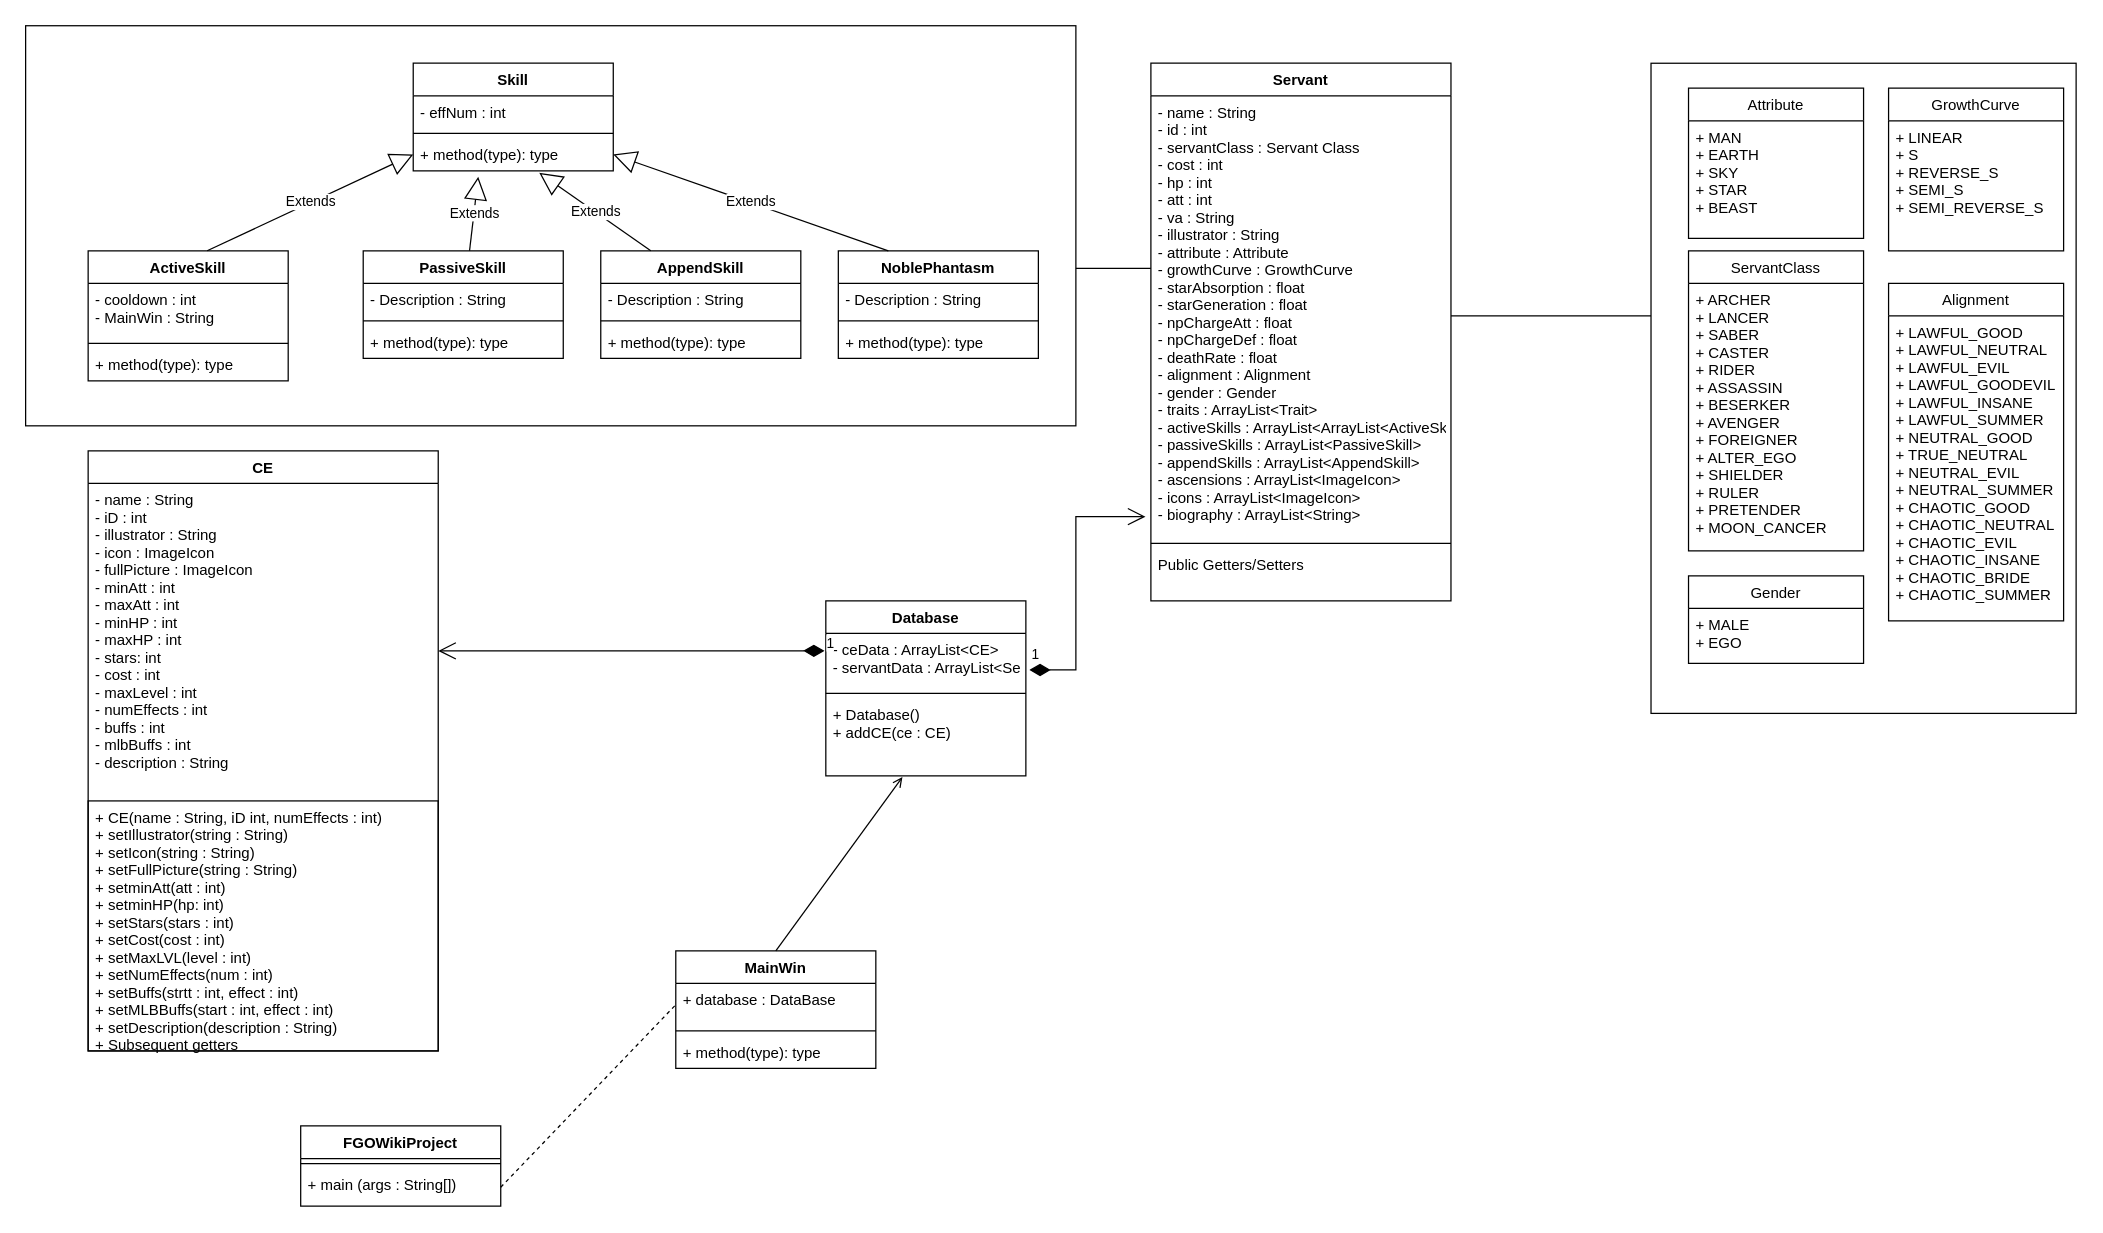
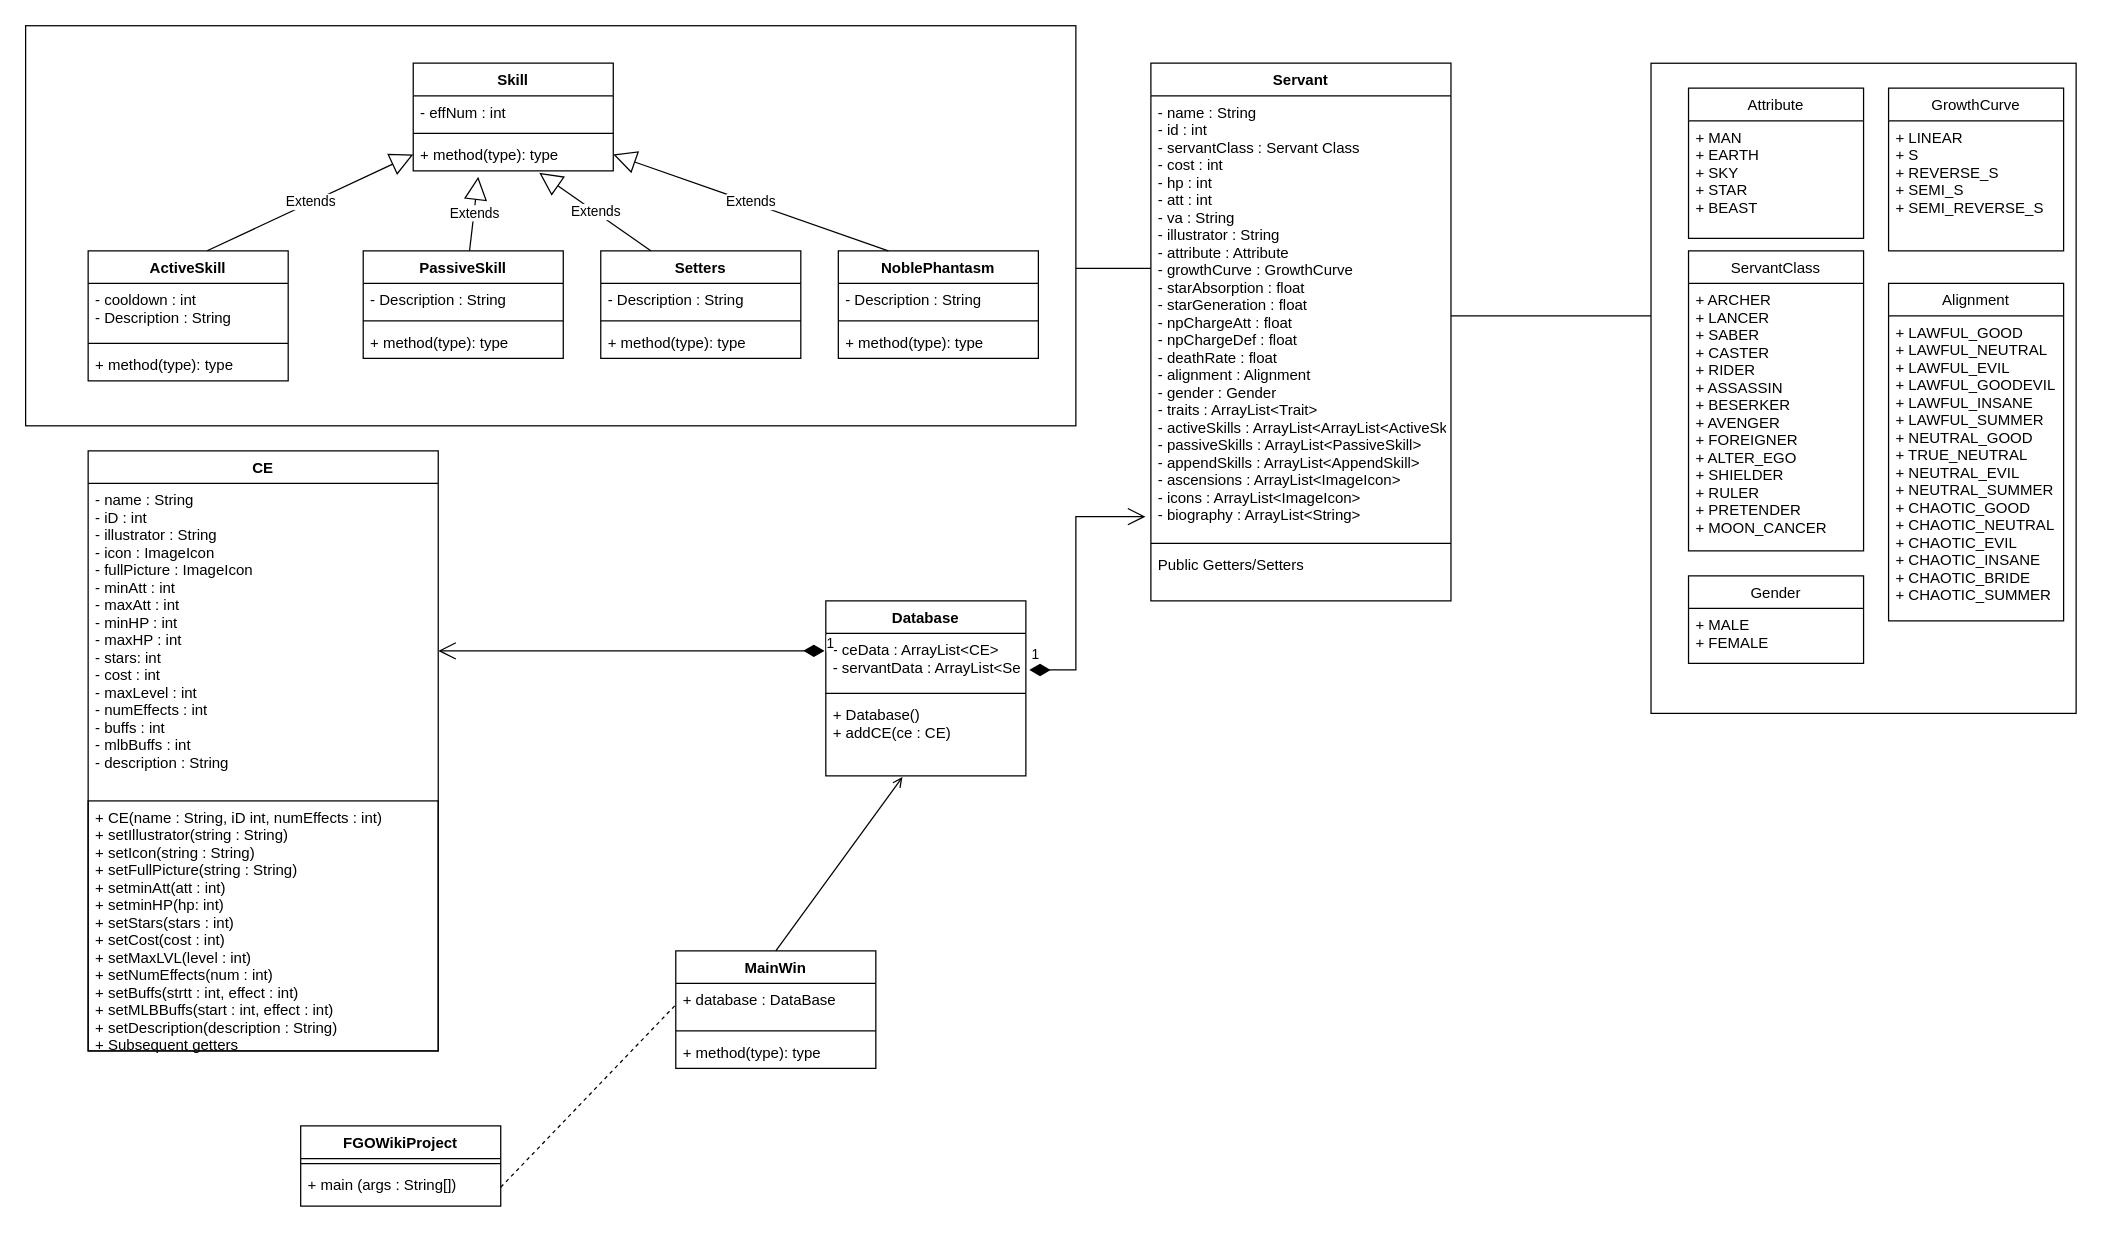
- <mxCell id="28" value="AppendSkill" style="swimlane;fontStyle=1;align=center;verticalAlign=top;childLayout=stackLayout;horizontal=1;startSize=26;horizontalStack=0;resizeParent=1;resizeParentMax=0;resizeLast=0;collapsible=1;marginBottom=0;" parent="1" vertex="1"><mxGeometry x="480" y="200" width="160" height="86" as="geometry" /></mxCell>
+ <mxCell id="28" value="Setters" style="swimlane;fontStyle=1;align=center;verticalAlign=top;childLayout=stackLayout;horizontal=1;startSize=26;horizontalStack=0;resizeParent=1;resizeParentMax=0;resizeLast=0;collapsible=1;marginBottom=0;" parent="1" vertex="1"><mxGeometry x="480" y="200" width="160" height="86" as="geometry" /></mxCell>
- <mxCell id="25" value="- cooldown : int&#10;- MainWin : String&#10;" style="text;strokeColor=none;fillColor=none;align=left;verticalAlign=top;spacingLeft=4;spacingRight=4;overflow=hidden;rotatable=0;points=[[0,0.5],[1,0.5]];portConstraint=eastwest;" parent="24" vertex="1"><mxGeometry y="26" width="160" height="44" as="geometry" /></mxCell>
+ <mxCell id="25" value="- cooldown : int&#10;- Description : String&#10;" style="text;strokeColor=none;fillColor=none;align=left;verticalAlign=top;spacingLeft=4;spacingRight=4;overflow=hidden;rotatable=0;points=[[0,0.5],[1,0.5]];portConstraint=eastwest;" parent="24" vertex="1"><mxGeometry y="26" width="160" height="44" as="geometry" /></mxCell>
- <mxCell id="52" value="+ MALE&#10;+ EGO" style="text;strokeColor=none;fillColor=none;align=left;verticalAlign=top;spacingLeft=4;spacingRight=4;overflow=hidden;rotatable=0;points=[[0,0.5],[1,0.5]];portConstraint=eastwest;" parent="51" vertex="1"><mxGeometry y="26" width="140" height="44" as="geometry" /></mxCell>
+ <mxCell id="52" value="+ MALE&#10;+ FEMALE" style="text;strokeColor=none;fillColor=none;align=left;verticalAlign=top;spacingLeft=4;spacingRight=4;overflow=hidden;rotatable=0;points=[[0,0.5],[1,0.5]];portConstraint=eastwest;" parent="51" vertex="1"><mxGeometry y="26" width="140" height="44" as="geometry" /></mxCell>
